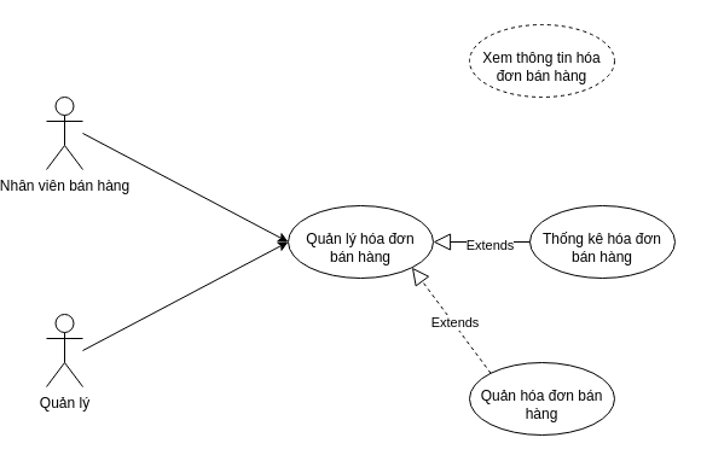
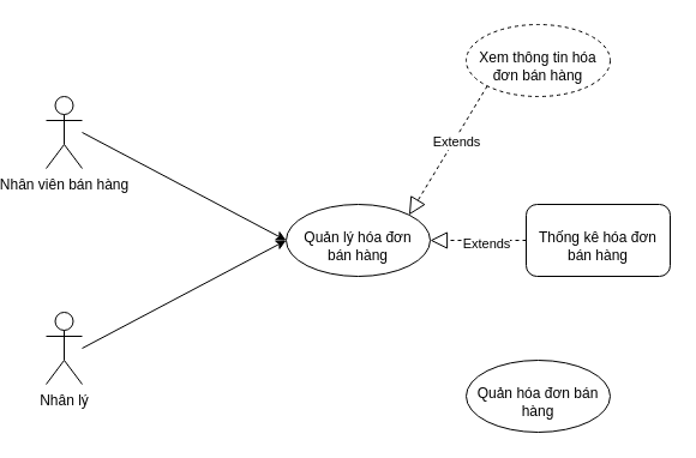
+ <mxCell id="9" value="" style="endArrow=block;dashed=1;endFill=0;endSize=12;html=1;rounded=0;exitX=0;exitY=1;exitDx=0;exitDy=0;entryX=1;entryY=0;entryDx=0;entryDy=0;" parent="1" source="8" target="4" edge="1"><mxGeometry width="160" relative="1" as="geometry"><mxPoint x="350" y="220" as="sourcePoint" /><mxPoint x="510" y="220" as="targetPoint" /></mxGeometry></mxCell>
+ <mxCell id="10" value="Extends" style="edgeLabel;html=1;align=center;verticalAlign=middle;resizable=0;points=[];" parent="9" vertex="1" connectable="0"><mxGeometry x="-0.161" y="2" relative="1" as="geometry"><mxPoint as="offset" /></mxGeometry></mxCell>
- <mxCell id="11" value="" style="endArrow=block;dashed=0;endFill=0;endSize=12;html=1;rounded=0;exitX=0;exitY=0.5;exitDx=0;exitDy=0;entryX=1;entryY=0.5;entryDx=0;entryDy=0;" parent="1" source="7" target="4" edge="1"><mxGeometry width="160" relative="1" as="geometry"><mxPoint x="387.574" y="81.213" as="sourcePoint" /><mxPoint x="290" y="180" as="targetPoint" /></mxGeometry></mxCell>
+ <mxCell id="11" value="" style="endArrow=block;dashed=1;endFill=0;endSize=12;html=1;rounded=0;exitX=0;exitY=0.5;exitDx=0;exitDy=0;entryX=1;entryY=0.5;entryDx=0;entryDy=0;" parent="1" source="7" target="4" edge="1"><mxGeometry width="160" relative="1" as="geometry"><mxPoint x="387.574" y="81.213" as="sourcePoint" /><mxPoint x="290" y="180" as="targetPoint" /></mxGeometry></mxCell>
- <mxCell id="7" value="&lt;br&gt;Thống kê hóa đơn bán hàng" style="ellipse;whiteSpace=wrap;html=1;verticalAlign=top;" parent="1" vertex="1"><mxGeometry x="420" y="170" width="120" height="60" as="geometry" /></mxCell>
+ <mxCell id="7" value="&lt;br&gt;Thống kê hóa đơn bán hàng" style="whiteSpace=wrap;html=1;verticalAlign=top;rounded=1;" parent="1" vertex="1"><mxGeometry x="420" y="170" width="120" height="60" as="geometry" /></mxCell>
- <mxCell id="14" value="" style="endArrow=block;dashed=1;endFill=0;endSize=12;html=1;rounded=0;exitX=0;exitY=0;exitDx=0;exitDy=0;entryX=1;entryY=1;entryDx=0;entryDy=0;" parent="1" source="13" target="4" edge="1"><mxGeometry width="160" relative="1" as="geometry"><mxPoint x="110" y="220" as="sourcePoint" /><mxPoint x="290" y="240" as="targetPoint" /></mxGeometry></mxCell>
- <mxCell id="15" value="Extends" style="edgeLabel;html=1;align=center;verticalAlign=middle;resizable=0;points=[];" parent="14" vertex="1" connectable="0"><mxGeometry x="0.247" y="2" relative="1" as="geometry"><mxPoint x="12" y="11" as="offset" /></mxGeometry></mxCell>
- <mxCell id="2" value="Quản lý" style="shape=umlActor;verticalLabelPosition=bottom;verticalAlign=top;html=1;outlineConnect=0;" parent="1" vertex="1"><mxGeometry x="20" y="260" width="30" height="60" as="geometry" /></mxCell>
+ <mxCell id="2" value="Nhân lý" style="shape=umlActor;verticalLabelPosition=bottom;verticalAlign=top;html=1;outlineConnect=0;" parent="1" vertex="1"><mxGeometry x="20" y="260" width="30" height="60" as="geometry" /></mxCell>
